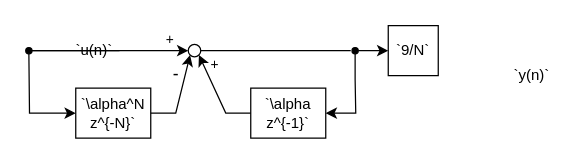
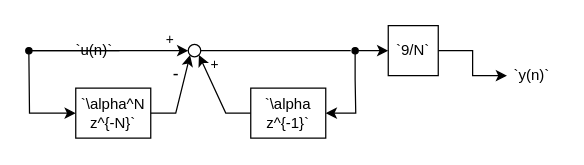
+ <mxCell id="2" style="edgeStyle=orthogonalEdgeStyle;rounded=0;orthogonalLoop=1;jettySize=auto;html=1;entryX=0;entryY=0.5;entryDx=0;entryDy=0;fontSize=11;" edge="1" parent="1" source="3" target="18"><mxGeometry relative="1" as="geometry" /></mxCell>
